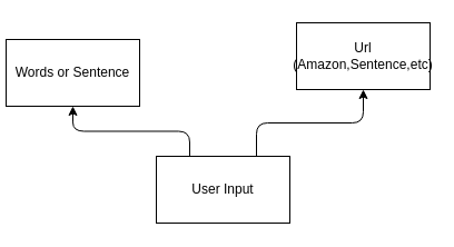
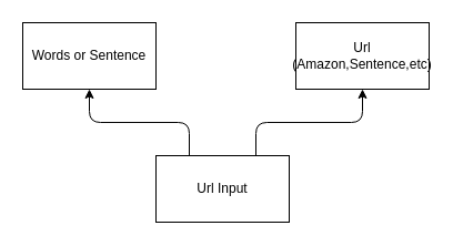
- <mxCell id="5" value="Words or Sentence" style="rounded=0;whiteSpace=wrap;html=1;" vertex="1" parent="1"><mxGeometry x="5" y="35" width="120" height="60" as="geometry" /></mxCell>
+ <mxCell id="5" value="Words or Sentence" style="rounded=0;whiteSpace=wrap;html=1;" vertex="1" parent="1"><mxGeometry x="20" y="20" width="120" height="60" as="geometry" /></mxCell>
- <mxCell id="4" value="User Input" style="rounded=0;whiteSpace=wrap;html=1;" vertex="1" parent="1"><mxGeometry x="140" y="140" width="120" height="60" as="geometry" /></mxCell>
+ <mxCell id="4" value="Url Input" style="rounded=0;whiteSpace=wrap;html=1;" vertex="1" parent="1"><mxGeometry x="140" y="140" width="120" height="60" as="geometry" /></mxCell>
